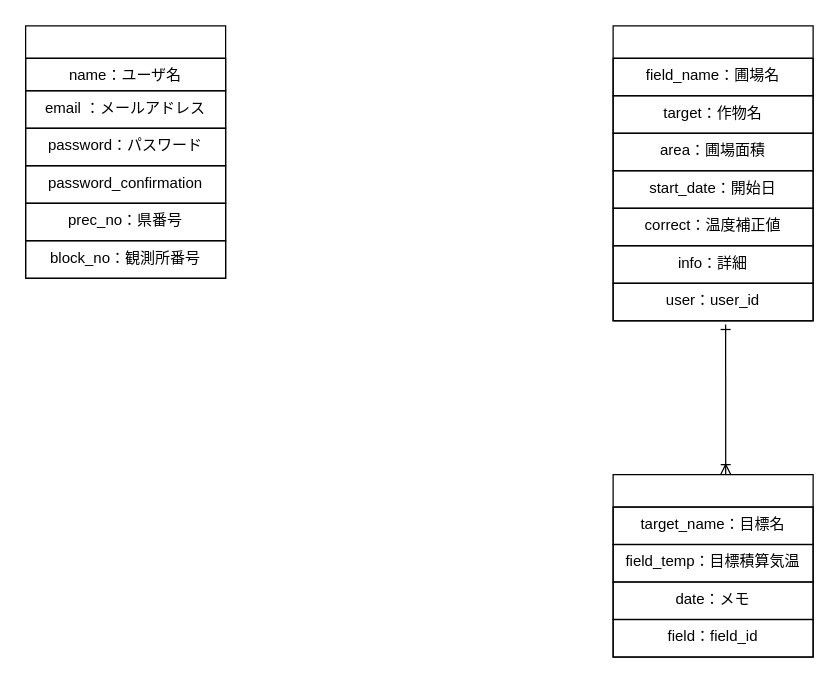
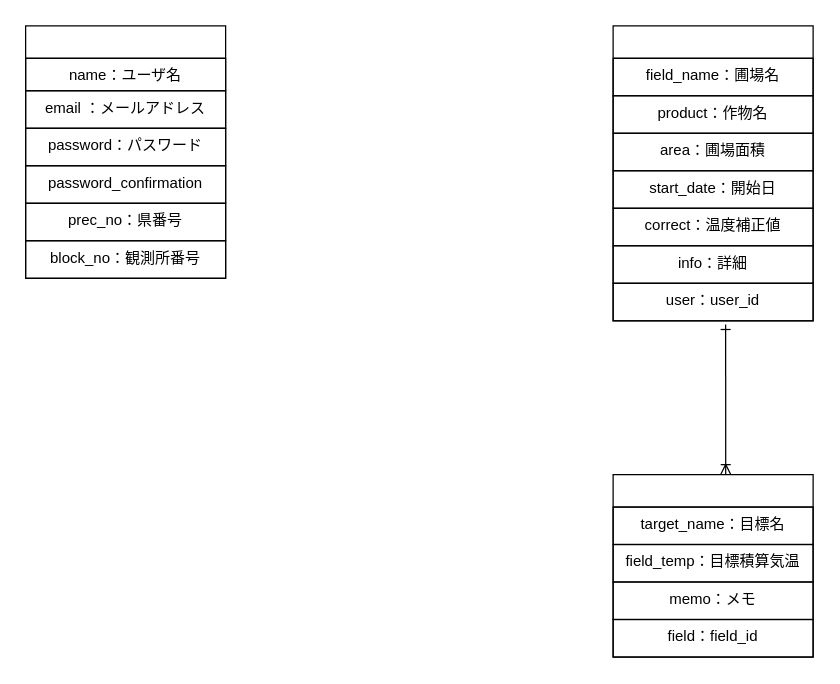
- <mxCell id="11" value="target：作物名" style="text;strokeColor=#000000;fillColor=none;spacingLeft=4;spacingRight=4;overflow=hidden;rotatable=0;points=[[0,0.5],[1,0.5]];portConstraint=eastwest;fontSize=12;fontColor=#000000;align=center;fontFamily=Helvetica;" parent="9" vertex="1"><mxGeometry y="56" width="160" height="30" as="geometry" /></mxCell>
+ <mxCell id="11" value="product：作物名" style="text;strokeColor=#000000;fillColor=none;spacingLeft=4;spacingRight=4;overflow=hidden;rotatable=0;points=[[0,0.5],[1,0.5]];portConstraint=eastwest;fontSize=12;fontColor=#000000;align=center;fontFamily=Helvetica;" parent="9" vertex="1"><mxGeometry y="56" width="160" height="30" as="geometry" /></mxCell>
- <mxCell id="21" value="date：メモ" style="text;strokeColor=#000000;fillColor=none;spacingLeft=4;spacingRight=4;overflow=hidden;rotatable=0;points=[[0,0.5],[1,0.5]];portConstraint=eastwest;fontSize=12;fontColor=#000000;align=center;fontFamily=Helvetica;" parent="18" vertex="1"><mxGeometry y="86" width="160" height="30" as="geometry" /></mxCell>
+ <mxCell id="21" value="memo：メモ" style="text;strokeColor=#000000;fillColor=none;spacingLeft=4;spacingRight=4;overflow=hidden;rotatable=0;points=[[0,0.5],[1,0.5]];portConstraint=eastwest;fontSize=12;fontColor=#000000;align=center;fontFamily=Helvetica;" parent="18" vertex="1"><mxGeometry y="86" width="160" height="30" as="geometry" /></mxCell>
